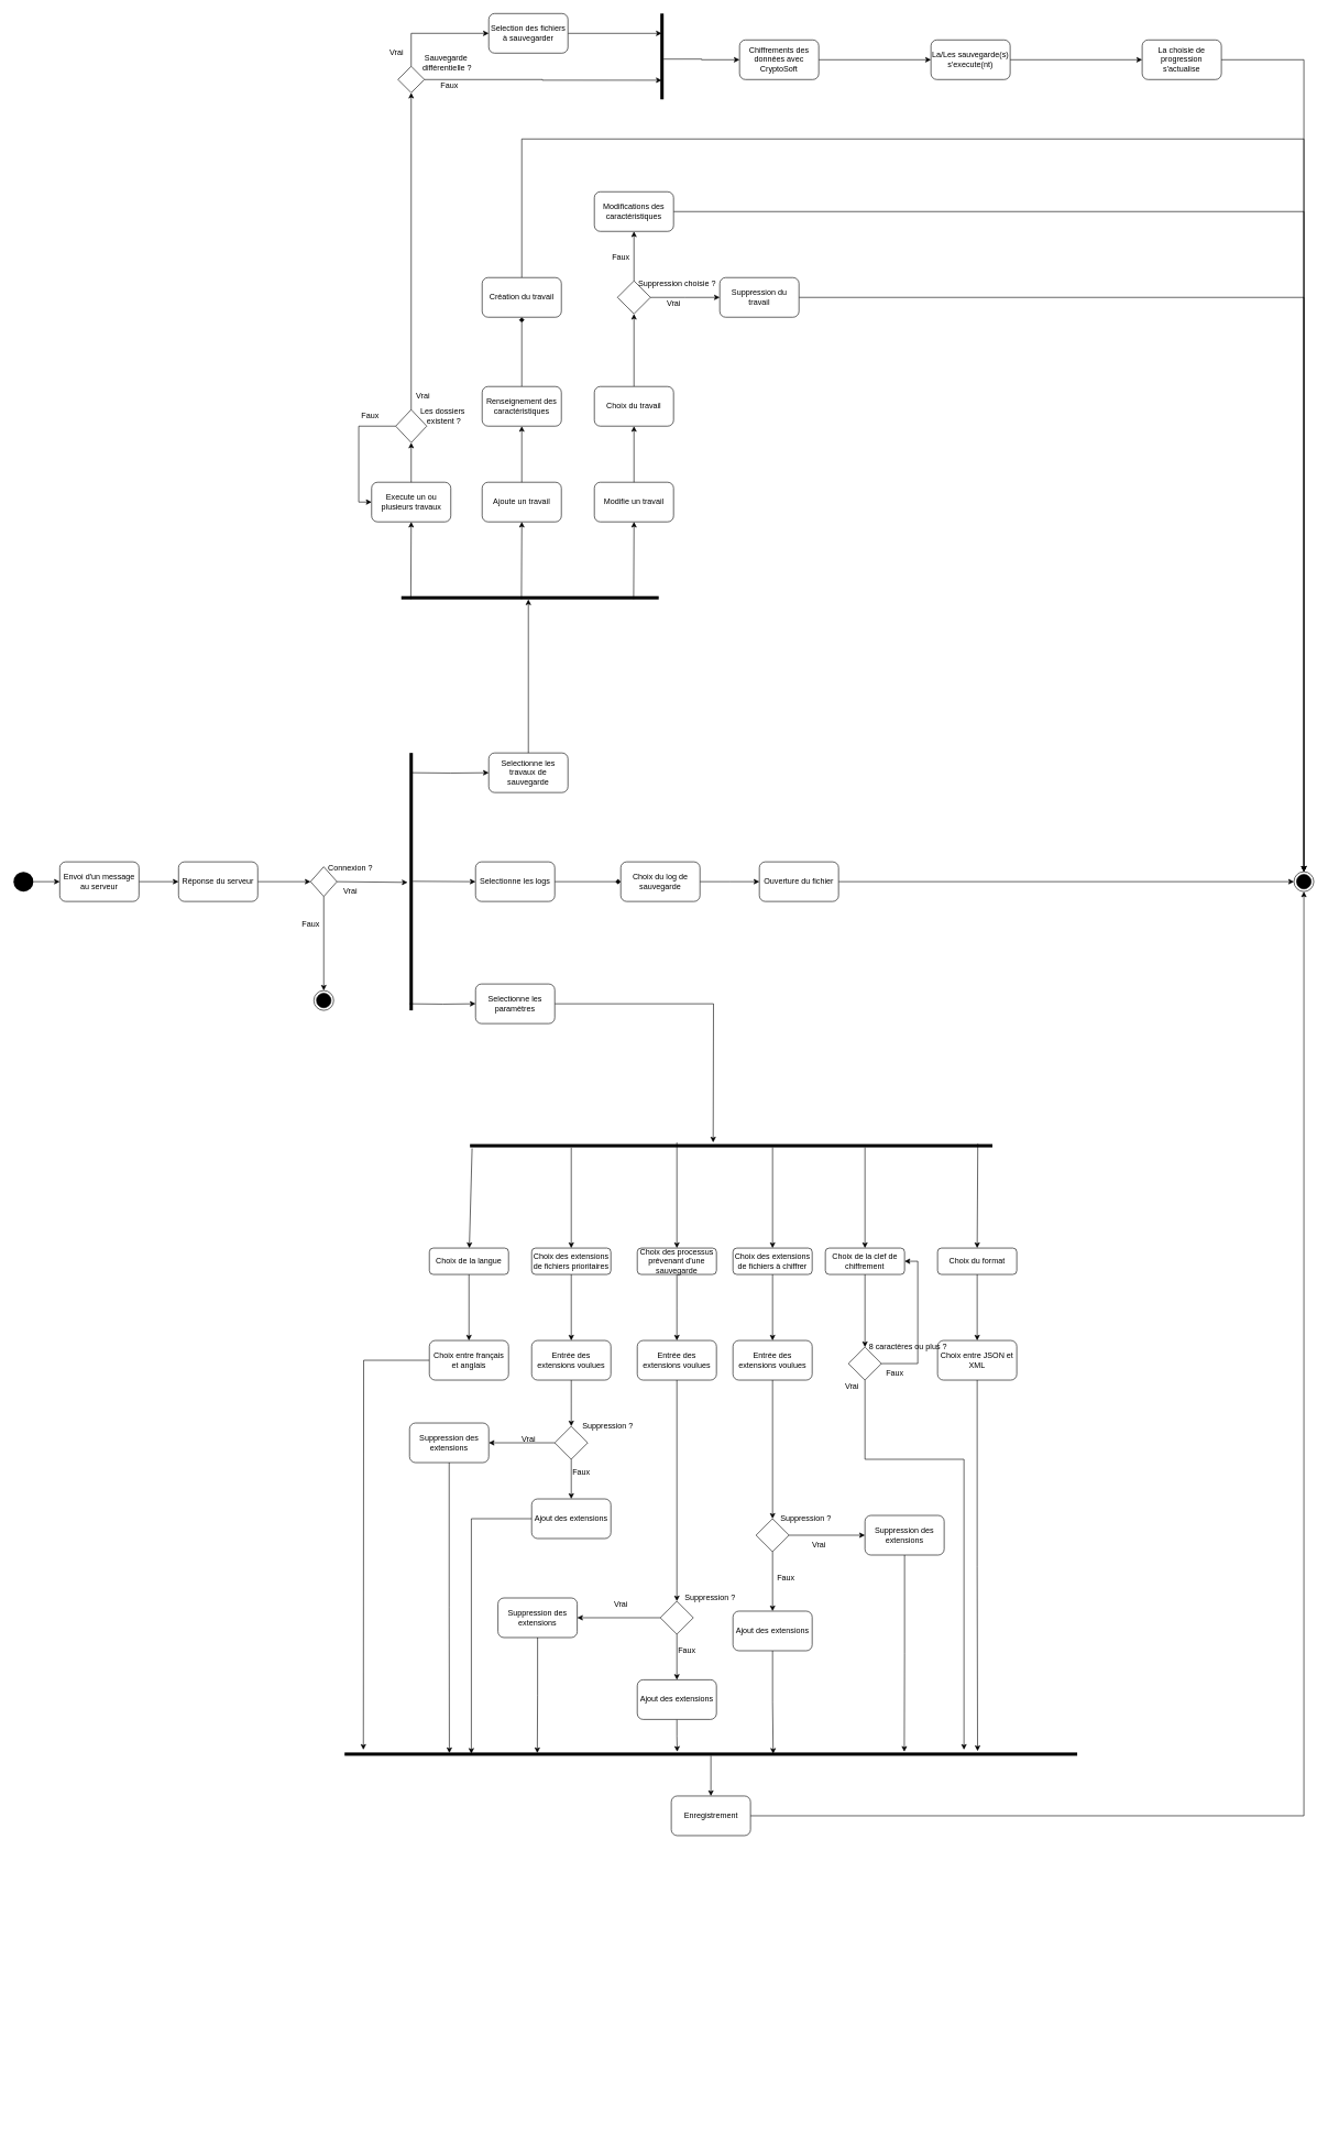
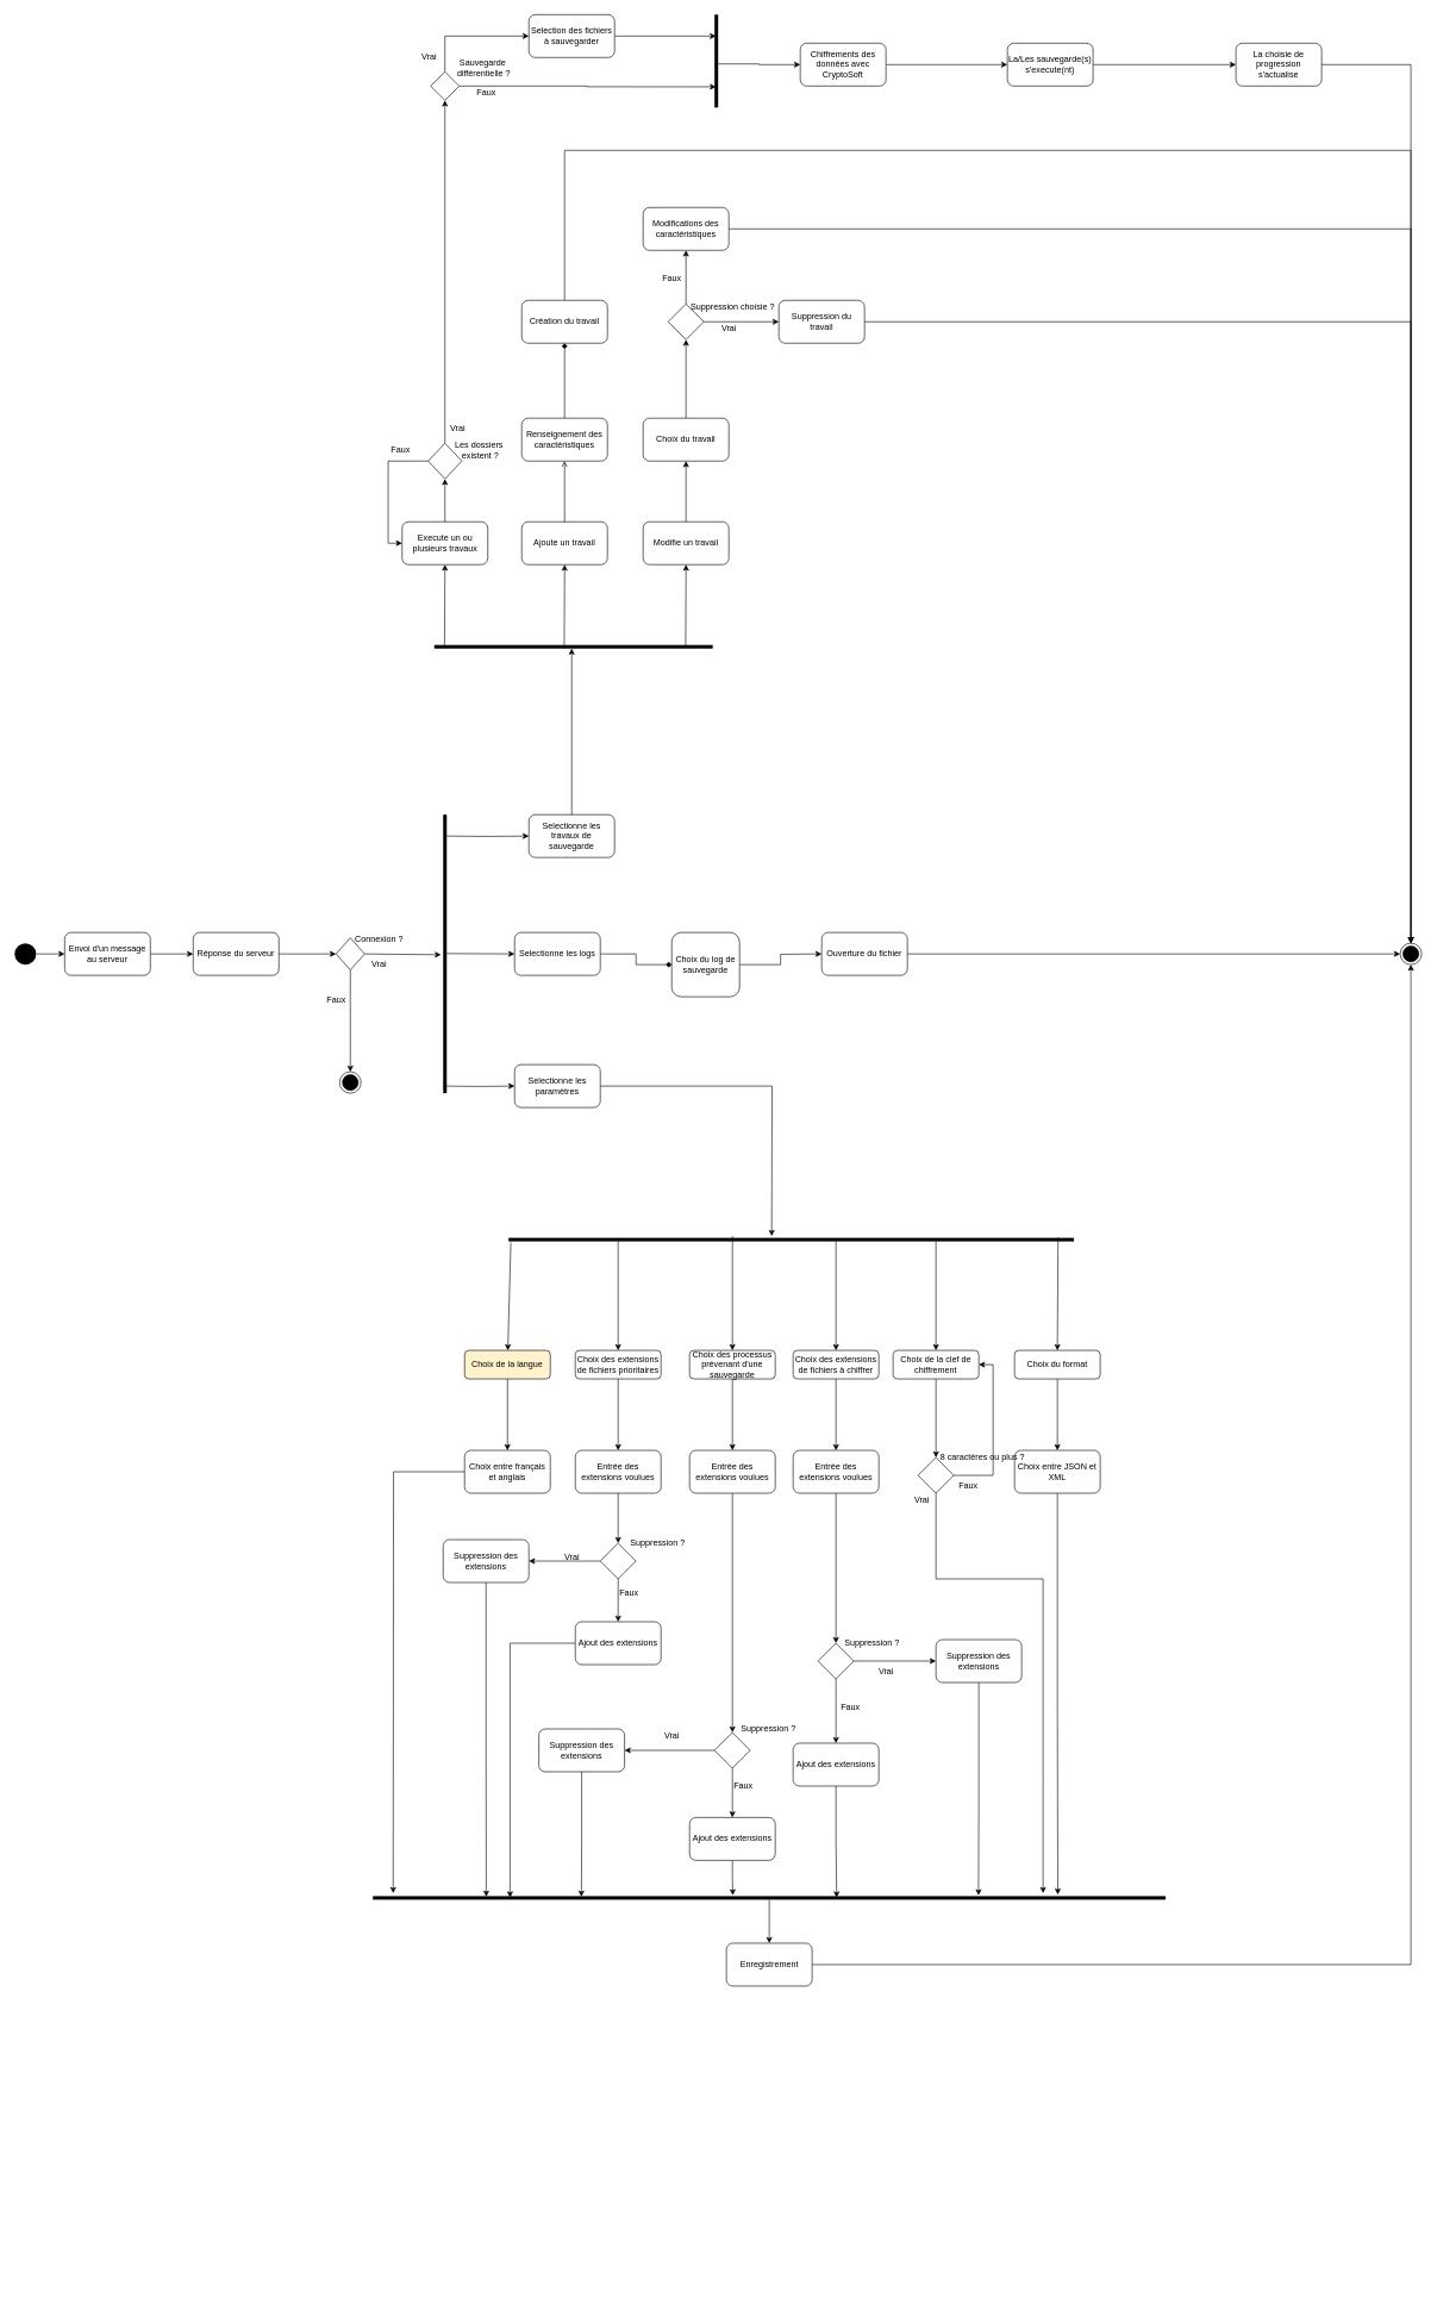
- <mxCell id="28" value="" style="endArrow=classic;html=1;exitX=0.5;exitY=0;exitDx=0;exitDy=0;entryX=0.5;entryY=1;entryDx=0;entryDy=0;" parent="1" source="17" target="30" edge="1"><mxGeometry width="50" height="50" relative="1" as="geometry"><mxPoint x="789.5" y="703.5" as="sourcePoint" /><mxPoint x="790" y="580" as="targetPoint" /></mxGeometry></mxCell>
+ <mxCell id="28" value="" style="endArrow=open;html=1;exitX=0.5;exitY=0;exitDx=0;exitDy=0;entryX=0.5;entryY=1;entryDx=0;entryDy=0;" parent="1" source="17" target="30" edge="1"><mxGeometry width="50" height="50" relative="1" as="geometry"><mxPoint x="789.5" y="703.5" as="sourcePoint" /><mxPoint x="790" y="580" as="targetPoint" /></mxGeometry></mxCell>
- <mxCell id="47" value="Choix du log de sauvegarde" style="rounded=1;whiteSpace=wrap;html=1;" parent="1" vertex="1"><mxGeometry x="940" y="1305" width="120" height="60" as="geometry" /></mxCell>
+ <mxCell id="47" value="Choix du log de sauvegarde" style="rounded=1;whiteSpace=wrap;html=1;" parent="1" vertex="1"><mxGeometry x="940" y="1305" width="95" height="90" as="geometry" /></mxCell>
- <mxCell id="58" value="Choix de la langue" style="rounded=1;whiteSpace=wrap;html=1;" parent="1" vertex="1"><mxGeometry x="650" y="1890" width="120" height="40" as="geometry" /></mxCell>
+ <mxCell id="58" value="Choix de la langue" style="rounded=1;whiteSpace=wrap;html=1;fillColor=#fff2cc;" parent="1" vertex="1"><mxGeometry x="650" y="1890" width="120" height="40" as="geometry" /></mxCell>
